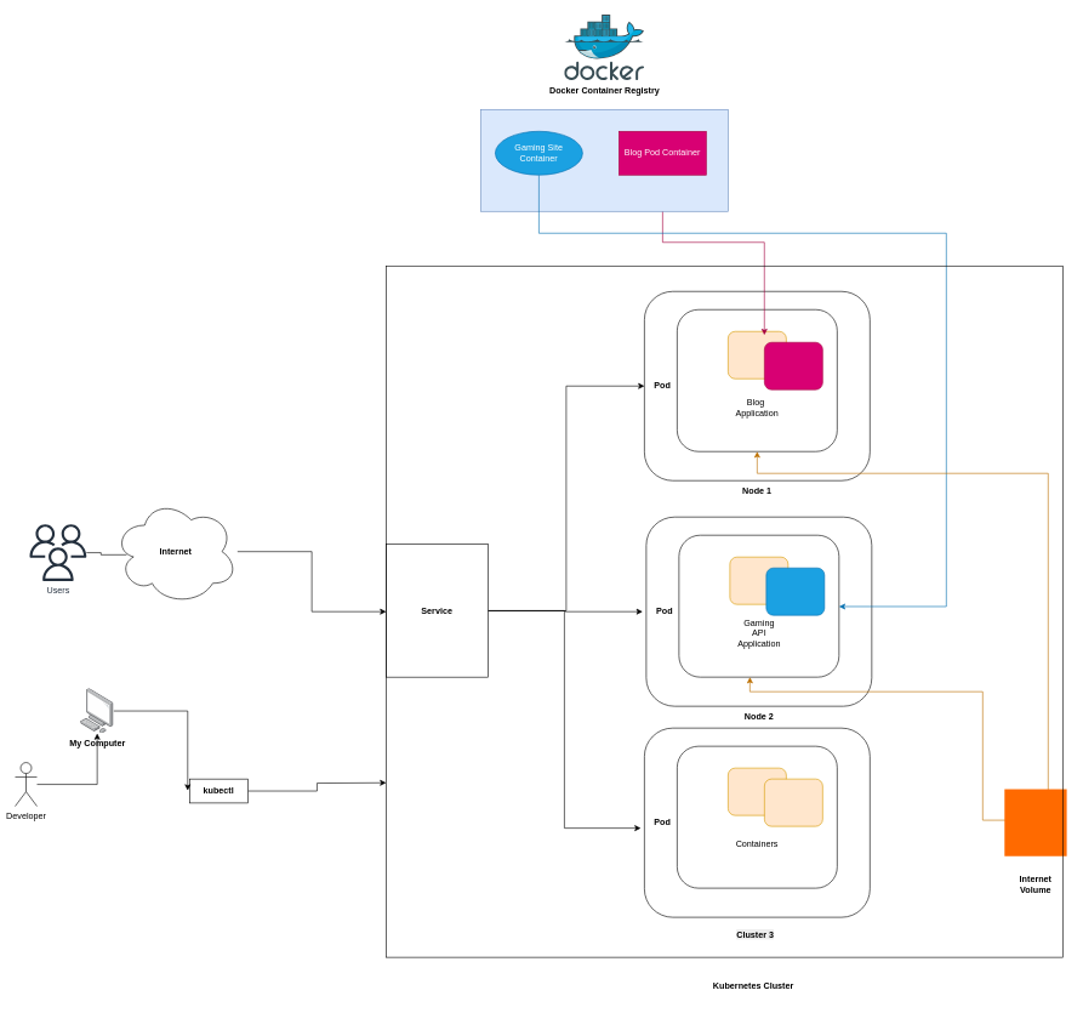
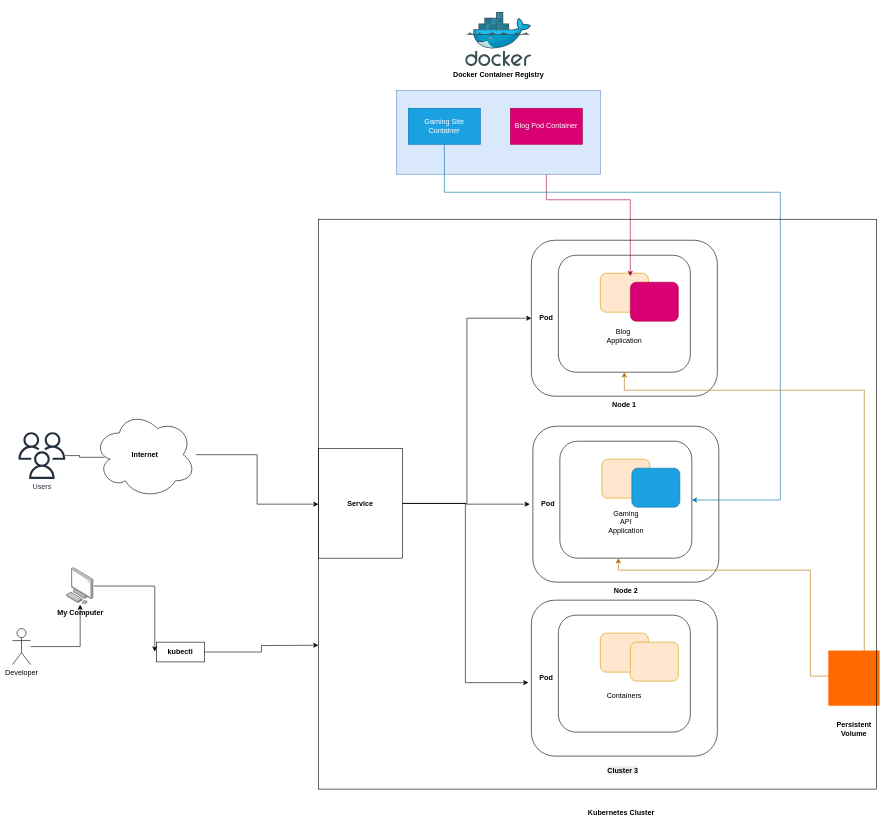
- <mxCell id="38" value="Gaming Site Container" style="ellipse;whiteSpace=wrap;html=1;fillColor=#1ba1e2;strokeColor=#006EAF;fontColor=#ffffff;" vertex="1" parent="1"><mxGeometry x="680" y="180" width="120" height="60" as="geometry" /></mxCell>
+ <mxCell id="38" value="Gaming Site Container" style="rounded=0;whiteSpace=wrap;html=1;fillColor=#1ba1e2;strokeColor=#006EAF;fontColor=#ffffff;" vertex="1" parent="1"><mxGeometry x="680" y="180" width="120" height="60" as="geometry" /></mxCell>
- <mxCell id="44" value="Users&lt;div&gt;&lt;br&gt;&lt;/div&gt;" style="sketch=0;outlineConnect=0;fontColor=#232F3E;gradientColor=none;fillColor=#232F3D;strokeColor=none;dashed=0;verticalLabelPosition=bottom;verticalAlign=top;align=center;html=1;fontSize=12;fontStyle=0;aspect=fixed;pointerEvents=1;shape=mxgraph.aws4.users;" vertex="1" parent="1"><mxGeometry x="40" y="720" width="78" height="78" as="geometry" /></mxCell>
+ <mxCell id="44" value="Users&lt;div&gt;&lt;br&gt;&lt;/div&gt;" style="sketch=0;outlineConnect=0;fontColor=#232F3E;gradientColor=none;fillColor=#232F3D;strokeColor=none;dashed=0;verticalLabelPosition=bottom;verticalAlign=top;align=center;html=1;fontSize=12;fontStyle=0;aspect=fixed;pointerEvents=1;shape=mxgraph.aws4.users;" vertex="1" parent="1"><mxGeometry x="30" y="720" width="78" height="78" as="geometry" /></mxCell>
- <mxCell id="42" value="Internet Volume" style="text;html=1;align=center;verticalAlign=middle;whiteSpace=wrap;rounded=0;fontStyle=1" vertex="1" parent="1"><mxGeometry x="1392.75" y="1200" width="60" height="30" as="geometry" /></mxCell>
+ <mxCell id="42" value="Persistent Volume" style="text;html=1;align=center;verticalAlign=middle;whiteSpace=wrap;rounded=0;fontStyle=1" vertex="1" parent="1"><mxGeometry x="1392.75" y="1200" width="60" height="30" as="geometry" /></mxCell>
